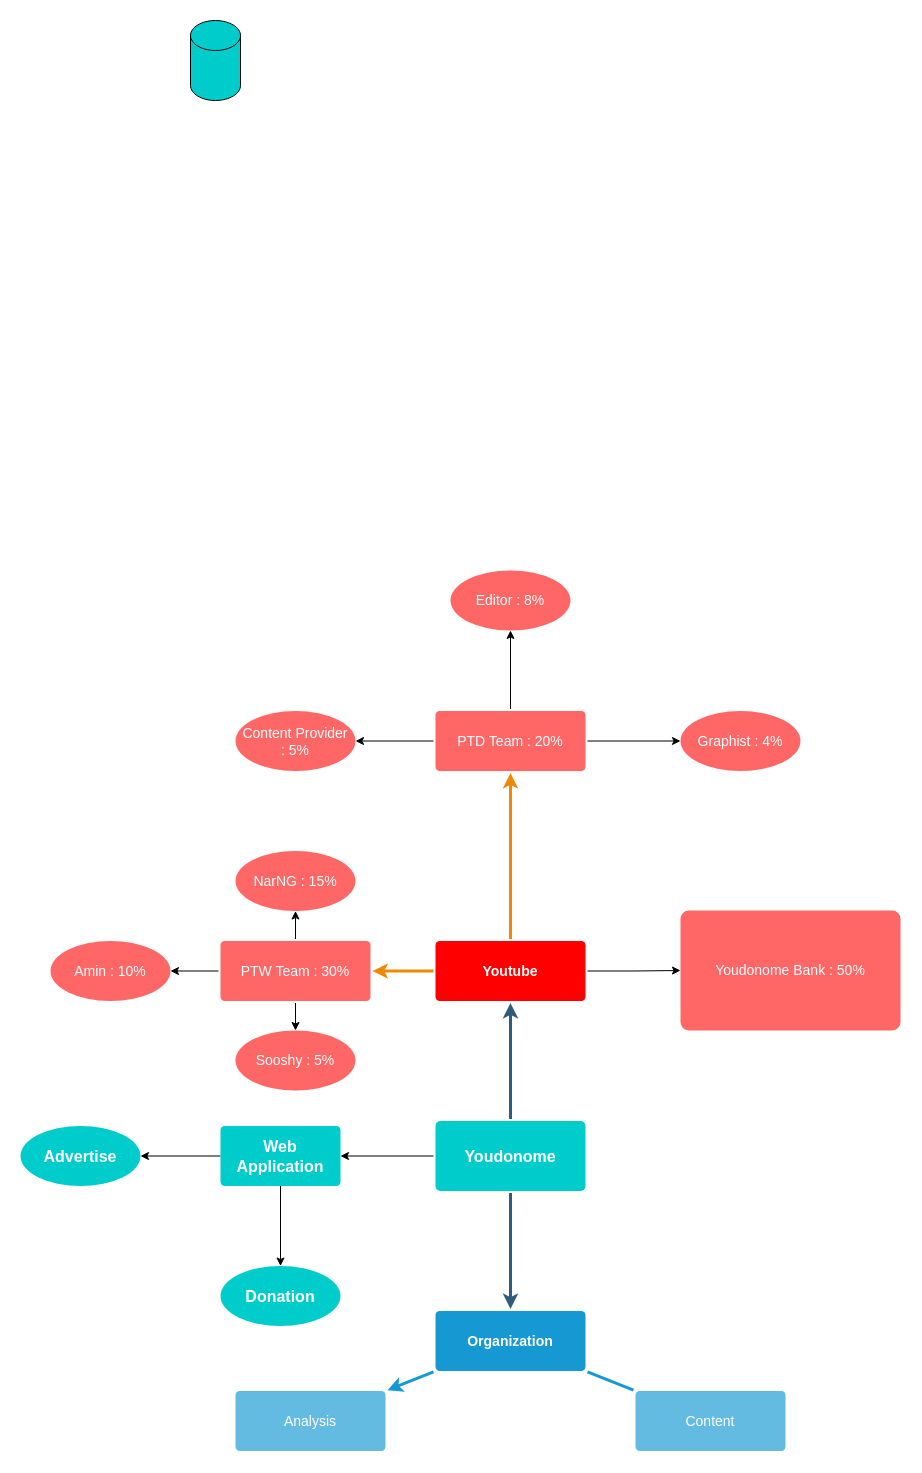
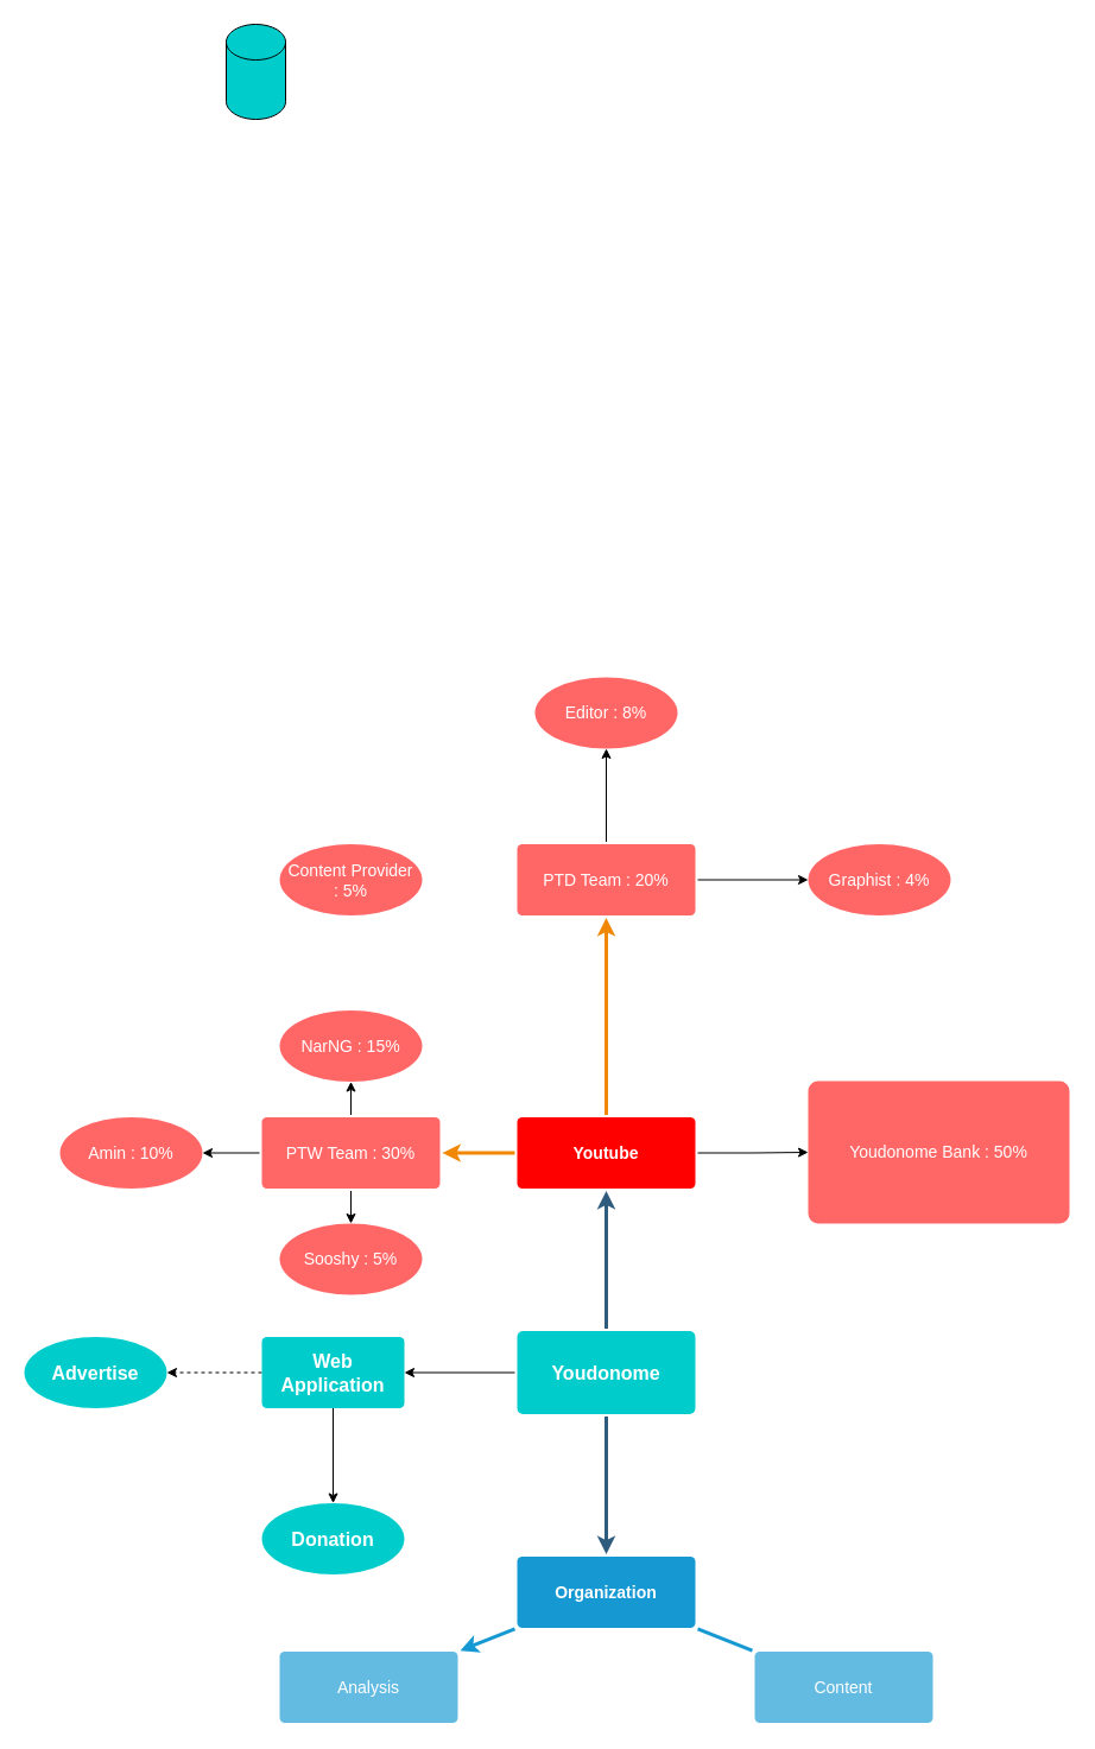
- <mxCell id="14" value="" style="edgeStyle=orthogonalEdgeStyle;rounded=0;orthogonalLoop=1;jettySize=auto;html=1;" edge="1" parent="1" source="16" target="28"><mxGeometry relative="1" as="geometry" /></mxCell>
- <mxCell id="30" value="" style="edgeStyle=orthogonalEdgeStyle;rounded=0;orthogonalLoop=1;jettySize=auto;html=1;" edge="1" parent="1" source="32" target="33"><mxGeometry relative="1" as="geometry" /></mxCell>
+ <mxCell id="30" value="" style="edgeStyle=orthogonalEdgeStyle;rounded=0;orthogonalLoop=1;jettySize=auto;html=1;dashed=1;" edge="1" parent="1" source="32" target="33"><mxGeometry relative="1" as="geometry" /></mxCell>
